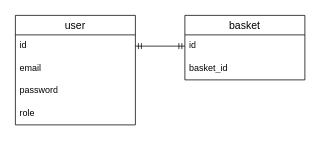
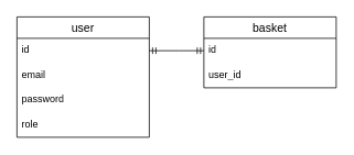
- <mxCell id="9" value="basket_id" style="text;strokeColor=none;fillColor=none;spacingLeft=4;spacingRight=4;overflow=hidden;rotatable=0;points=[[0,0.5],[1,0.5]];portConstraint=eastwest;fontSize=12;whiteSpace=wrap;html=1;" vertex="1" parent="7"><mxGeometry y="56" width="160" height="30" as="geometry" /></mxCell>
+ <mxCell id="9" value="user_id" style="text;strokeColor=none;fillColor=none;spacingLeft=4;spacingRight=4;overflow=hidden;rotatable=0;points=[[0,0.5],[1,0.5]];portConstraint=eastwest;fontSize=12;whiteSpace=wrap;html=1;" vertex="1" parent="7"><mxGeometry y="56" width="160" height="30" as="geometry" /></mxCell>
